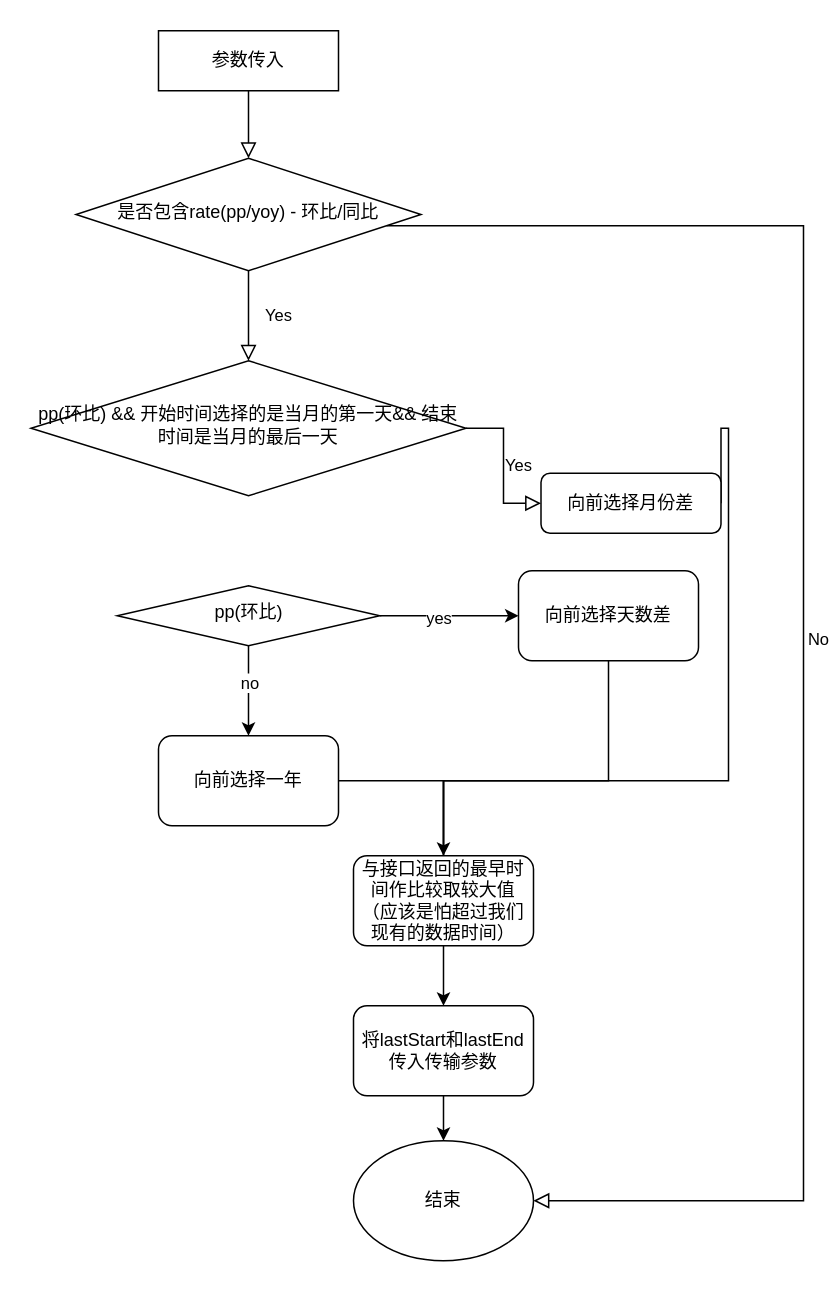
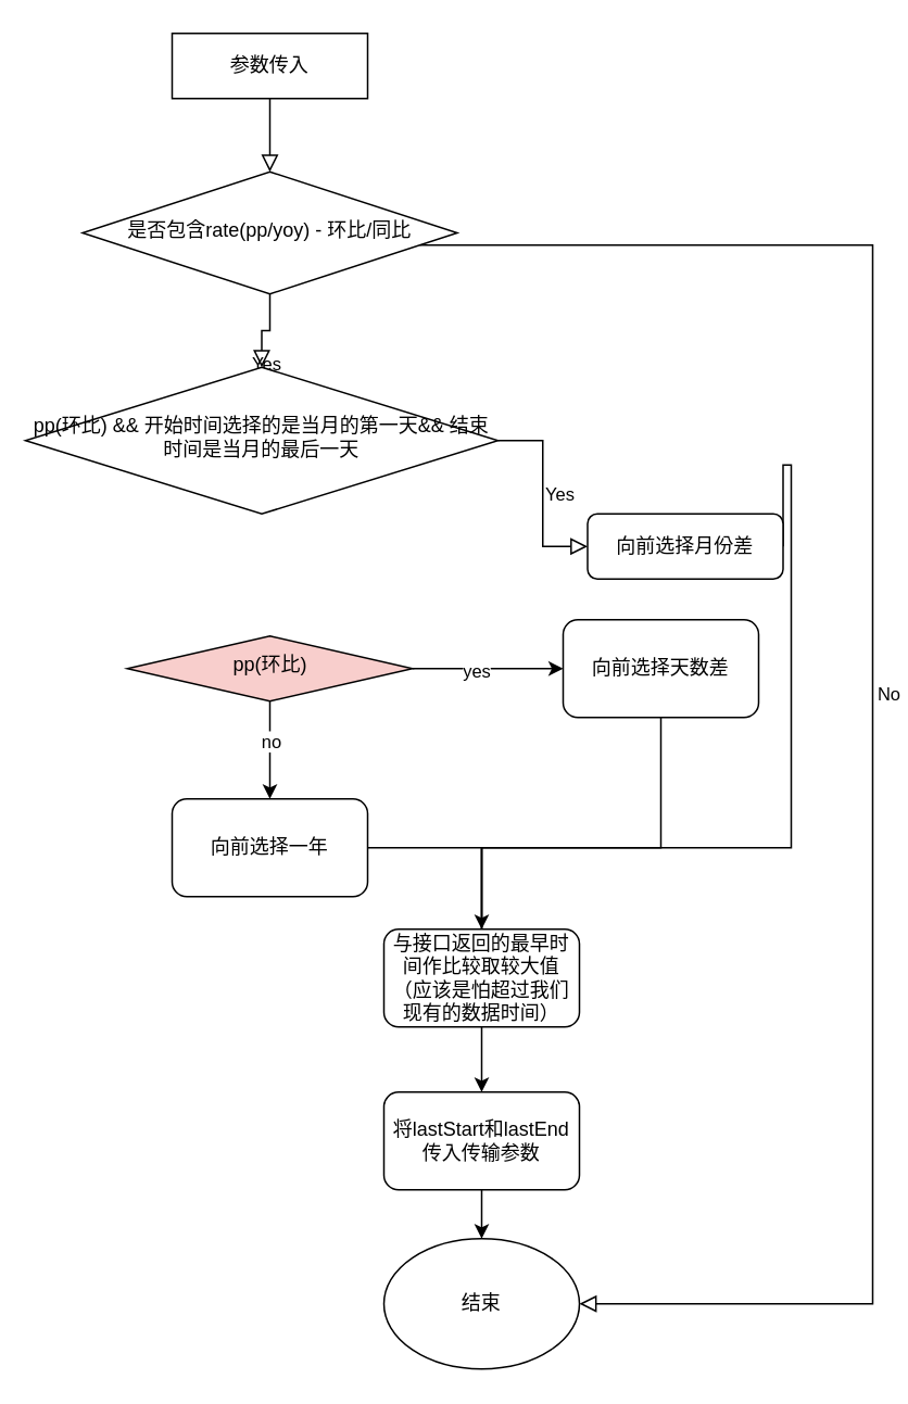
- <mxCell id="8" value="pp(环比) &amp;amp;&amp;amp; 开始时间选择的是当月的第一天&amp;amp;&amp;amp; 结束时间是当月的最后一天" style="rhombus;whiteSpace=wrap;html=1;shadow=0;fontFamily=Helvetica;fontSize=12;align=center;strokeWidth=1;spacing=6;spacingTop=-4;" parent="1" vertex="1"><mxGeometry x="20" y="240" width="290" height="90" as="geometry" /></mxCell>
+ <mxCell id="8" value="pp(环比) &amp;amp;&amp;amp; 开始时间选择的是当月的第一天&amp;amp;&amp;amp; 结束时间是当月的最后一天" style="rhombus;whiteSpace=wrap;html=1;shadow=0;fontFamily=Helvetica;fontSize=12;align=center;strokeWidth=1;spacing=6;spacingTop=-4;" parent="1" vertex="1"><mxGeometry x="15" y="225" width="290" height="90" as="geometry" /></mxCell>
- <mxCell id="15" value="pp(环比)" style="rhombus;whiteSpace=wrap;html=1;shadow=0;fontFamily=Helvetica;fontSize=12;align=center;strokeWidth=1;spacing=6;spacingTop=-4;" vertex="1" parent="1"><mxGeometry x="77.5" y="390" width="175" height="40" as="geometry" /></mxCell>
+ <mxCell id="15" value="pp(环比)" style="rhombus;whiteSpace=wrap;html=1;shadow=0;fontFamily=Helvetica;fontSize=12;align=center;strokeWidth=1;spacing=6;spacingTop=-4;fillColor=#f8cecc;" vertex="1" parent="1"><mxGeometry x="77.5" y="390" width="175" height="40" as="geometry" /></mxCell>
